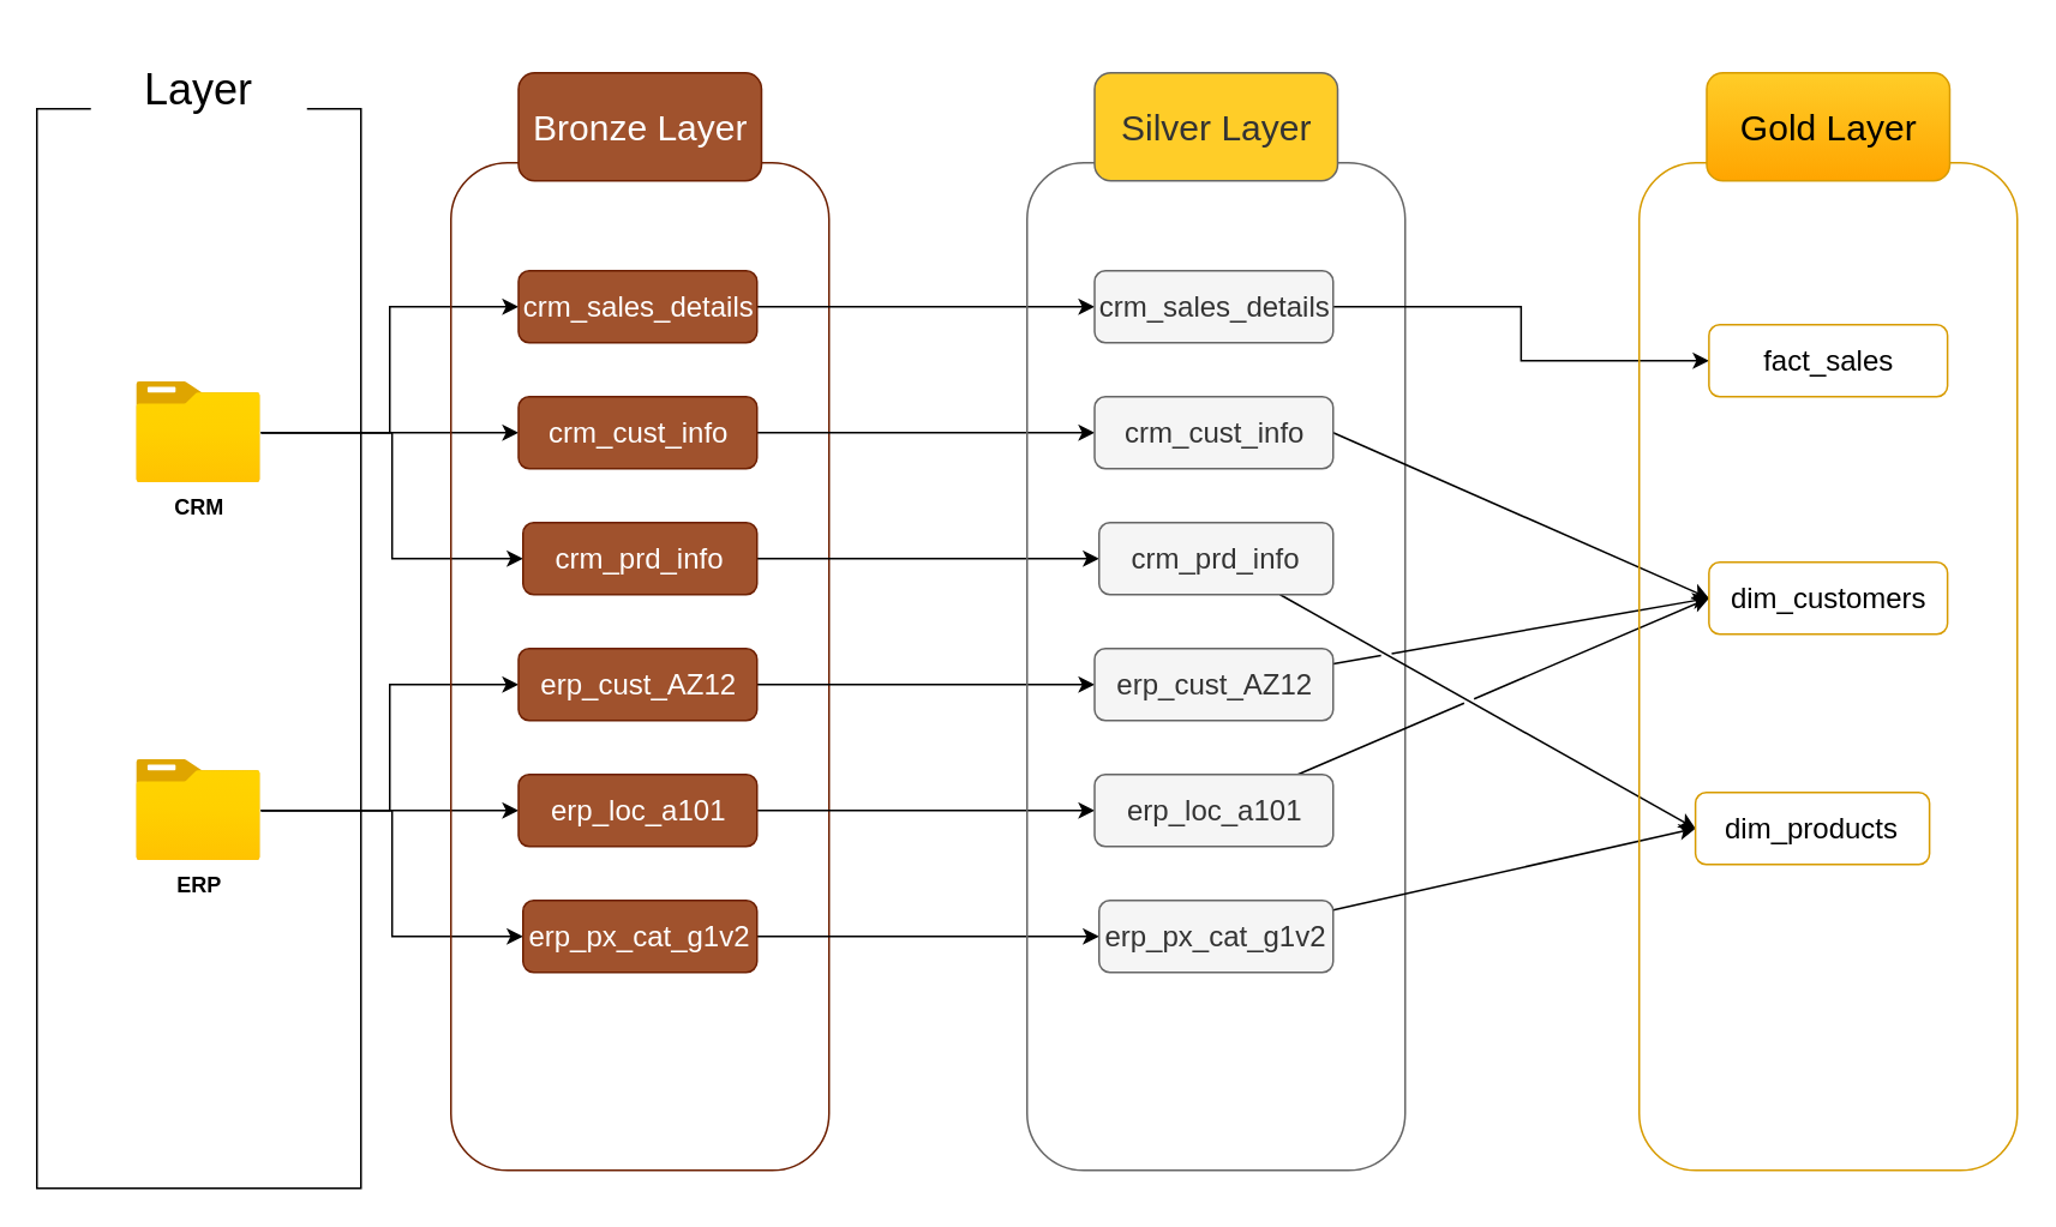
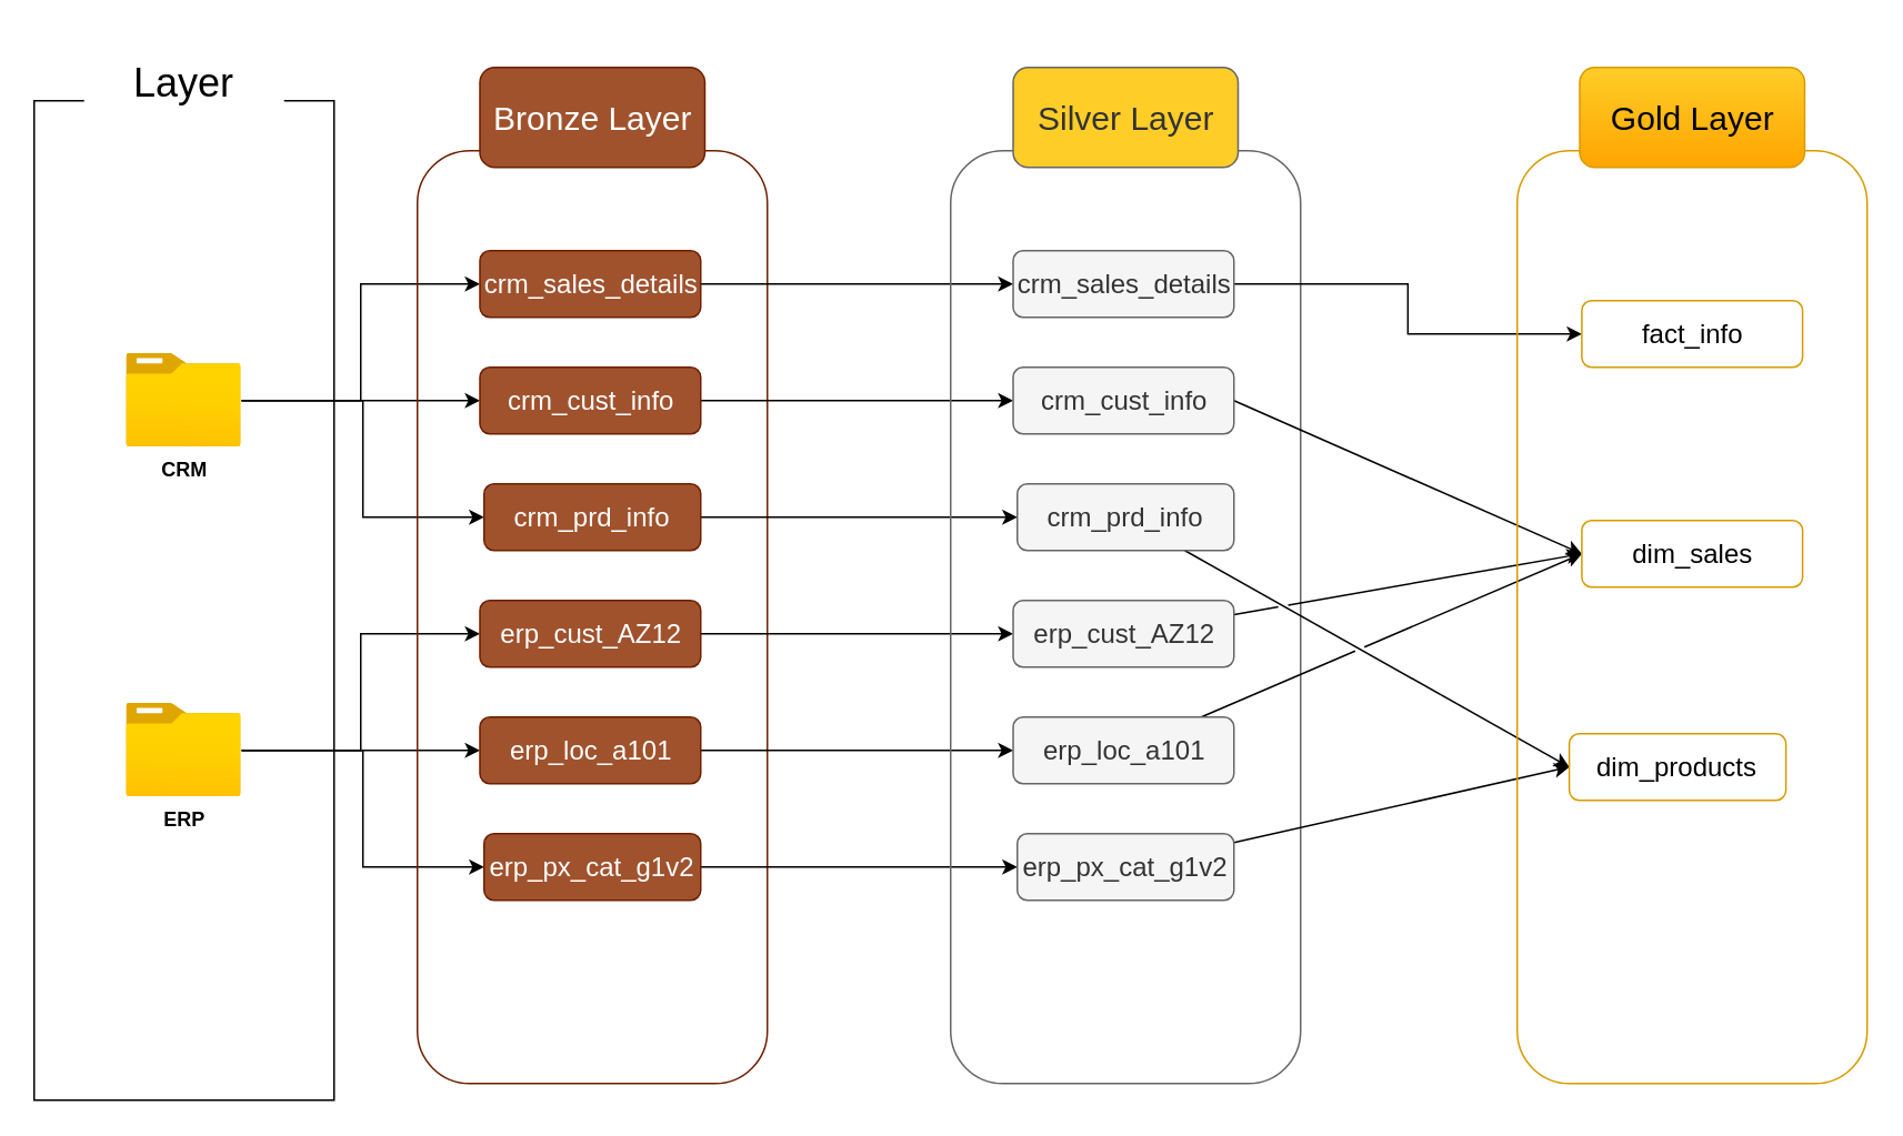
- <mxCell id="42" value="&lt;font style=&quot;font-size: 16px;&quot;&gt;fact_sales&lt;/font&gt;" style="rounded=1;whiteSpace=wrap;html=1;strokeColor=#d79b00;fillColor=none;gradientColor=#ffa500;" vertex="1" parent="1"><mxGeometry x="948.75" y="180" width="132.5" height="40" as="geometry" /></mxCell>
+ <mxCell id="42" value="&lt;font style=&quot;font-size: 16px;&quot;&gt;fact_info&lt;/font&gt;" style="rounded=1;whiteSpace=wrap;html=1;strokeColor=#d79b00;fillColor=none;gradientColor=#ffa500;" vertex="1" parent="1"><mxGeometry x="948.75" y="180" width="132.5" height="40" as="geometry" /></mxCell>
- <mxCell id="43" value="&lt;font style=&quot;font-size: 16px;&quot;&gt;dim_customers&lt;/font&gt;" style="rounded=1;whiteSpace=wrap;html=1;strokeColor=#d79b00;fillColor=none;gradientColor=#ffa500;" vertex="1" parent="1"><mxGeometry x="948.75" y="312" width="132.5" height="40" as="geometry" /></mxCell>
+ <mxCell id="43" value="&lt;font style=&quot;font-size: 16px;&quot;&gt;dim_sales&lt;/font&gt;" style="rounded=1;whiteSpace=wrap;html=1;strokeColor=#d79b00;fillColor=none;gradientColor=#ffa500;" vertex="1" parent="1"><mxGeometry x="948.75" y="312" width="132.5" height="40" as="geometry" /></mxCell>
